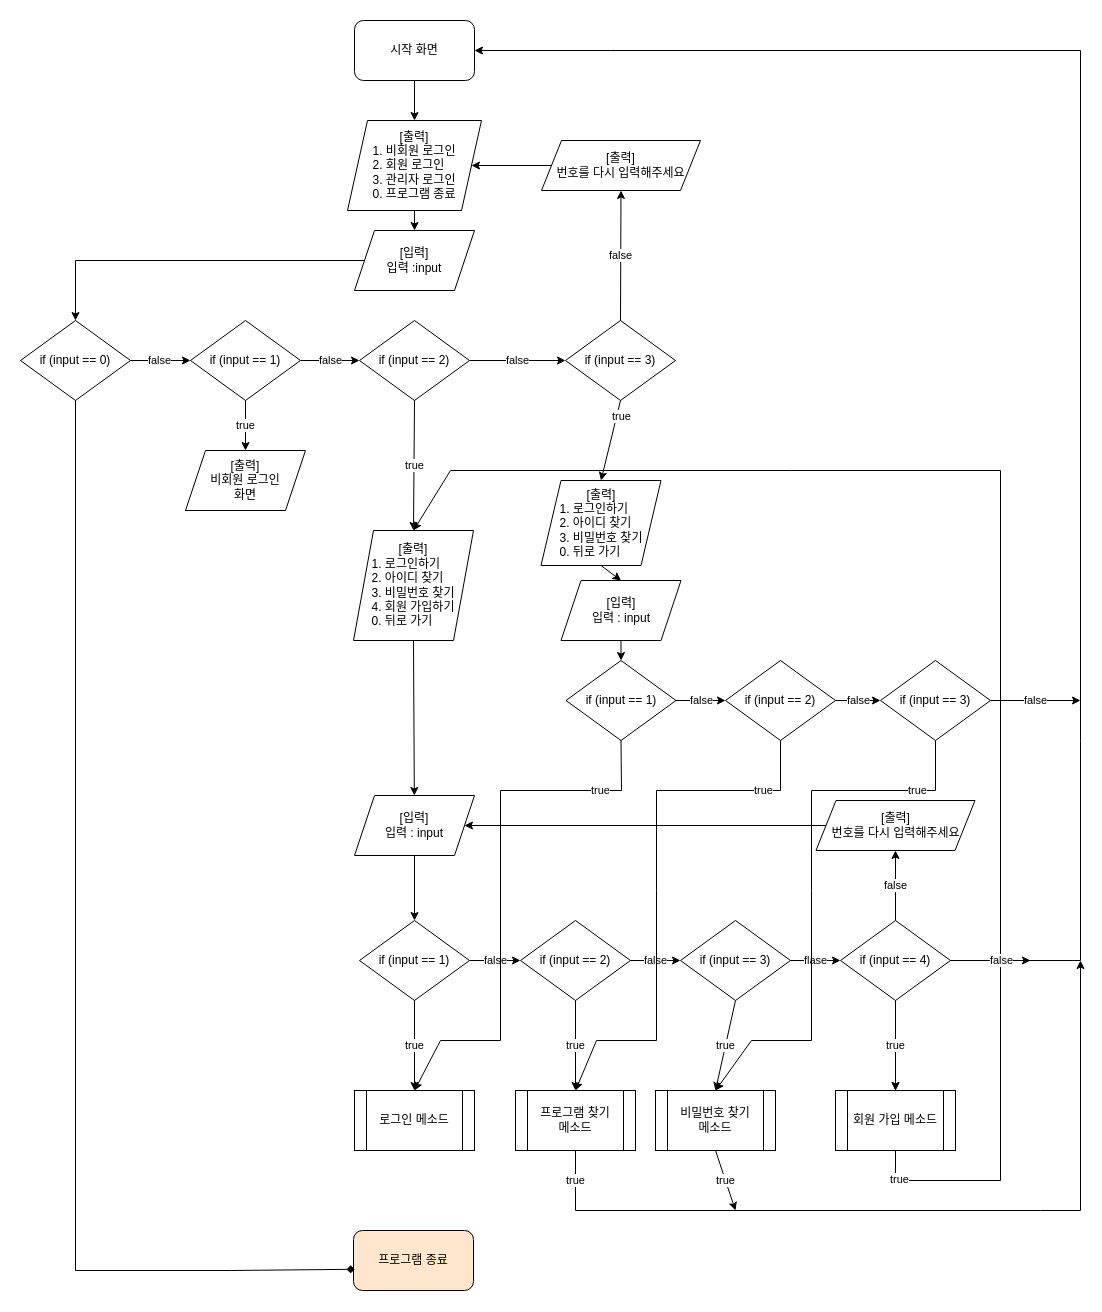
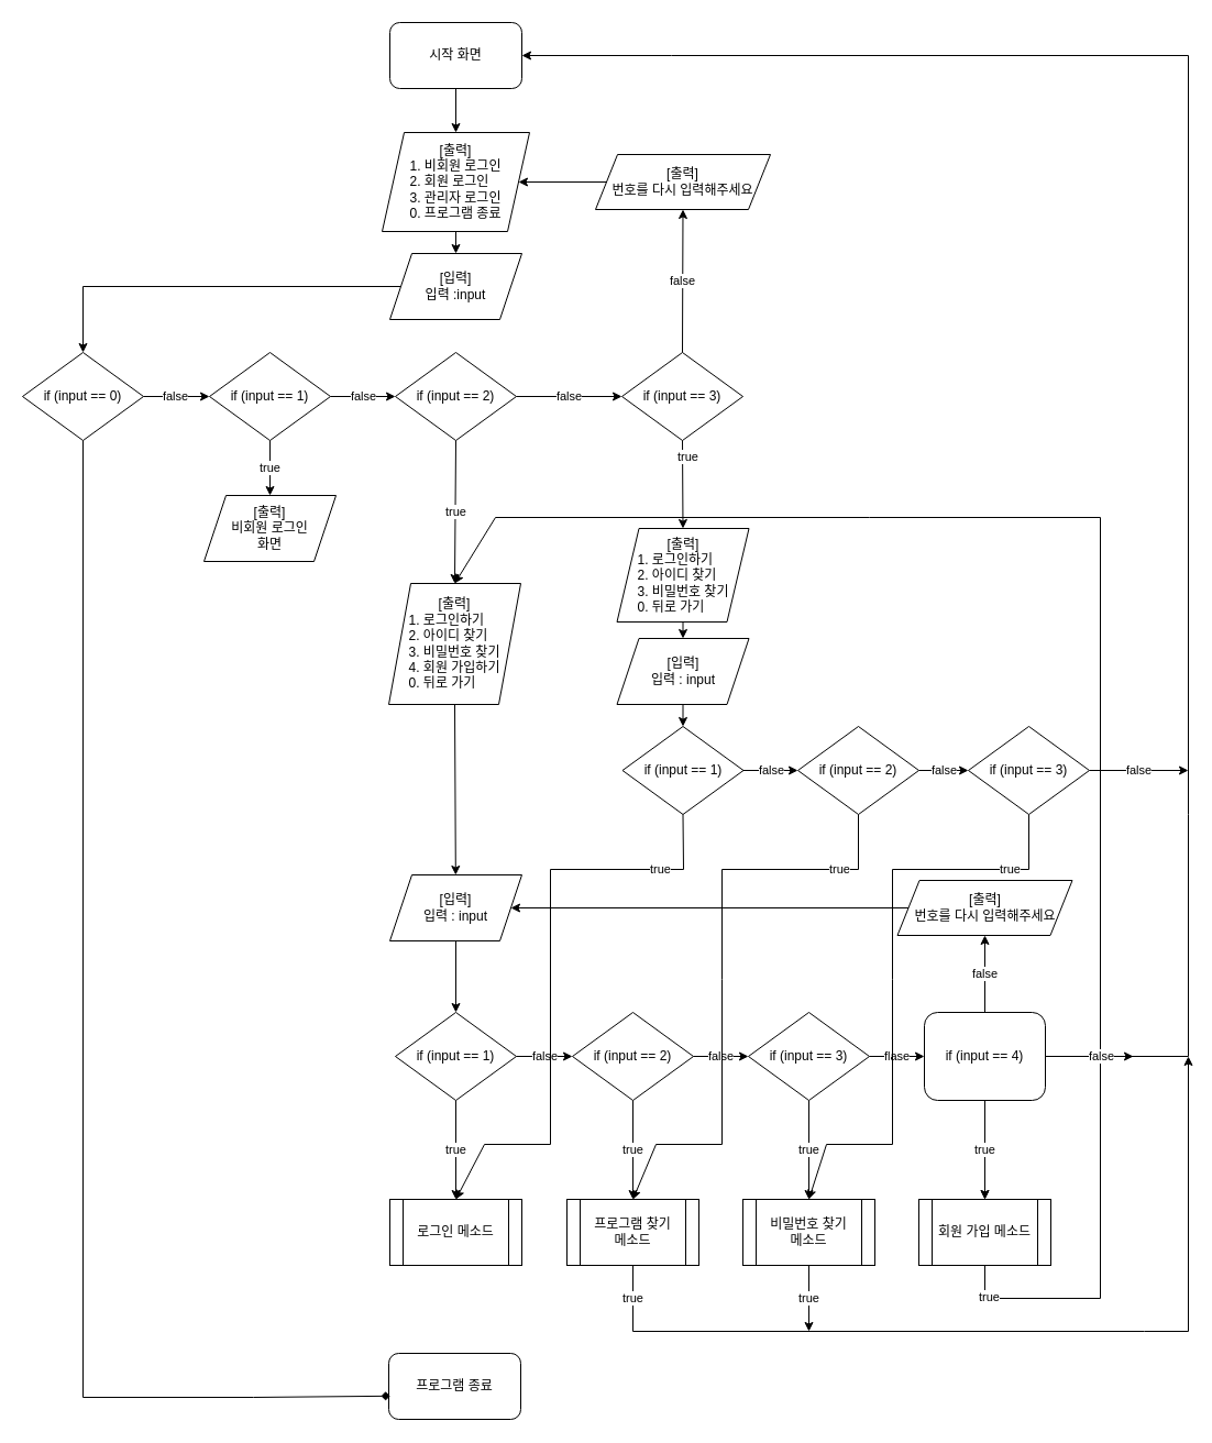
- <mxCell id="13" value="[출력]&lt;br&gt;&lt;div style=&quot;text-align: left&quot;&gt;&lt;span&gt;1. 로그인하기&lt;/span&gt;&lt;/div&gt;&lt;div style=&quot;text-align: left&quot;&gt;&lt;span&gt;2. 아이디 찾기&lt;/span&gt;&lt;/div&gt;&lt;div style=&quot;text-align: left&quot;&gt;&lt;span&gt;3. 비밀번호 찾기&lt;/span&gt;&lt;/div&gt;&lt;div style=&quot;text-align: left&quot;&gt;&lt;span&gt;0. 뒤로 가기&lt;/span&gt;&lt;/div&gt;" style="shape=parallelogram;perimeter=parallelogramPerimeter;whiteSpace=wrap;html=1;fixedSize=1;" parent="1" vertex="1"><mxGeometry x="540.5" y="480" width="120" height="85" as="geometry" /></mxCell>
+ <mxCell id="13" value="[출력]&lt;br&gt;&lt;div style=&quot;text-align: left&quot;&gt;&lt;span&gt;1. 로그인하기&lt;/span&gt;&lt;/div&gt;&lt;div style=&quot;text-align: left&quot;&gt;&lt;span&gt;2. 아이디 찾기&lt;/span&gt;&lt;/div&gt;&lt;div style=&quot;text-align: left&quot;&gt;&lt;span&gt;3. 비밀번호 찾기&lt;/span&gt;&lt;/div&gt;&lt;div style=&quot;text-align: left&quot;&gt;&lt;span&gt;0. 뒤로 가기&lt;/span&gt;&lt;/div&gt;" style="shape=parallelogram;perimeter=parallelogramPerimeter;whiteSpace=wrap;html=1;fixedSize=1;" parent="1" vertex="1"><mxGeometry x="560.5" y="480" width="120" height="85" as="geometry" /></mxCell>
- <mxCell id="29" value="if (input == 4)" style="rhombus;whiteSpace=wrap;html=1;" parent="1" vertex="1"><mxGeometry x="840" y="920" width="110" height="80" as="geometry" /></mxCell>
+ <mxCell id="29" value="if (input == 4)" style="whiteSpace=wrap;html=1;rounded=1;" parent="1" vertex="1"><mxGeometry x="840" y="920" width="110" height="80" as="geometry" /></mxCell>
- <mxCell id="41" value="비밀번호 찾기&lt;br&gt;메소드" style="shape=process;whiteSpace=wrap;html=1;backgroundOutline=1;" parent="1" vertex="1"><mxGeometry x="655" y="1090" width="120" height="60" as="geometry" /></mxCell>
+ <mxCell id="41" value="비밀번호 찾기&lt;br&gt;메소드" style="shape=process;whiteSpace=wrap;html=1;backgroundOutline=1;" parent="1" vertex="1"><mxGeometry x="675" y="1090" width="120" height="60" as="geometry" /></mxCell>
- <mxCell id="59" value="프로그램 종료" style="rounded=1;whiteSpace=wrap;html=1;fillColor=#ffe6cc;" parent="1" vertex="1"><mxGeometry x="353" y="1230" width="120" height="60" as="geometry" /></mxCell>
+ <mxCell id="59" value="프로그램 종료" style="rounded=1;whiteSpace=wrap;html=1;" parent="1" vertex="1"><mxGeometry x="353" y="1230" width="120" height="60" as="geometry" /></mxCell>
